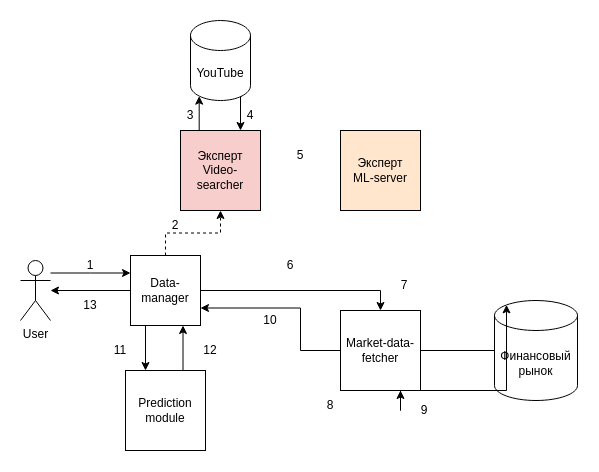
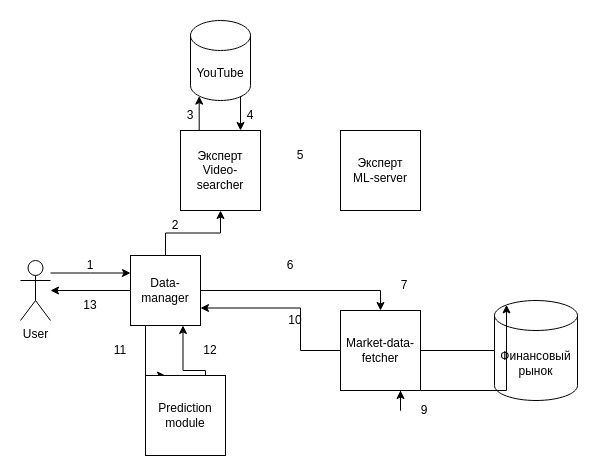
- <mxCell id="17" value="Эксперт&lt;br&gt;Video-searcher" style="whiteSpace=wrap;html=1;aspect=fixed;fillColor=#f8cecc;" vertex="1" parent="1"><mxGeometry x="180" y="130" width="80" height="80" as="geometry" /></mxCell>
+ <mxCell id="17" value="Эксперт&lt;br&gt;Video-searcher" style="whiteSpace=wrap;html=1;aspect=fixed;" vertex="1" parent="1"><mxGeometry x="180" y="130" width="80" height="80" as="geometry" /></mxCell>
- <mxCell id="18" value="Эксперт&lt;br&gt;ML-server" style="whiteSpace=wrap;html=1;aspect=fixed;fillColor=#ffe6cc;" vertex="1" parent="1"><mxGeometry x="340" y="130" width="80" height="80" as="geometry" /></mxCell>
+ <mxCell id="18" value="Эксперт&lt;br&gt;ML-server" style="whiteSpace=wrap;html=1;aspect=fixed;" vertex="1" parent="1"><mxGeometry x="340" y="130" width="80" height="80" as="geometry" /></mxCell>
- <mxCell id="11" style="edgeStyle=orthogonalEdgeStyle;rounded=0;orthogonalLoop=1;jettySize=auto;html=1;entryX=0.5;entryY=1;entryDx=0;entryDy=0;dashed=1;" edge="1" parent="1" source="15" target="17"><mxGeometry relative="1" as="geometry" /></mxCell>
+ <mxCell id="11" style="edgeStyle=orthogonalEdgeStyle;rounded=0;orthogonalLoop=1;jettySize=auto;html=1;entryX=0.5;entryY=1;entryDx=0;entryDy=0;" edge="1" parent="1" source="15" target="17"><mxGeometry relative="1" as="geometry" /></mxCell>
- <mxCell id="30" value="10" style="text;strokeColor=none;align=center;fillColor=none;html=1;verticalAlign=middle;whiteSpace=wrap;rounded=0;" vertex="1" parent="1"><mxGeometry x="240" y="305" width="60" height="30" as="geometry" /></mxCell>
+ <mxCell id="30" value="10" style="text;strokeColor=none;align=center;fillColor=none;html=1;verticalAlign=middle;whiteSpace=wrap;rounded=0;" vertex="1" parent="1"><mxGeometry x="265" y="305" width="60" height="30" as="geometry" /></mxCell>
- <mxCell id="28" value="8" style="text;strokeColor=none;align=center;fillColor=none;html=1;verticalAlign=middle;whiteSpace=wrap;rounded=0;" vertex="1" parent="1"><mxGeometry x="300" y="390" width="60" height="30" as="geometry" /></mxCell>
- <mxCell id="20" value="Prediction module" style="whiteSpace=wrap;html=1;aspect=fixed;" vertex="1" parent="1"><mxGeometry x="125" y="370" width="80" height="80" as="geometry" /></mxCell>
+ <mxCell id="20" value="Prediction module" style="whiteSpace=wrap;html=1;aspect=fixed;" vertex="1" parent="1"><mxGeometry x="145" y="375" width="80" height="80" as="geometry" /></mxCell>
